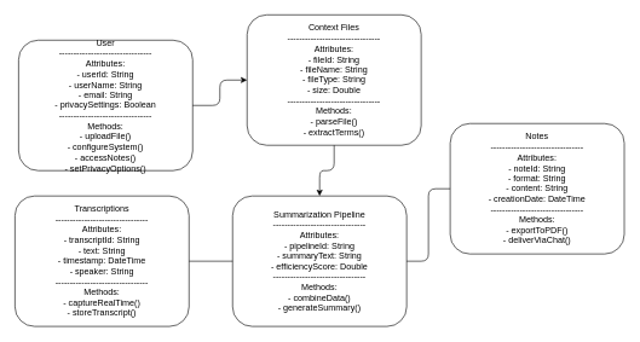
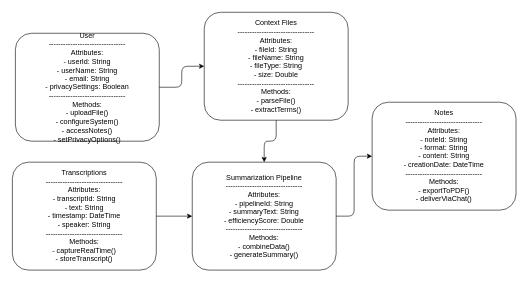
- <mxCell id="10" style="edgeStyle=orthogonalEdgeStyle;rounded=1;html=1;endArrow=none;" edge="1" parent="1" source="5" target="6"><mxGeometry relative="1" as="geometry" /></mxCell>
+ <mxCell id="10" style="edgeStyle=orthogonalEdgeStyle;rounded=1;html=1;" edge="1" parent="1" source="5" target="6"><mxGeometry relative="1" as="geometry" /></mxCell>
- <mxCell id="9" style="edgeStyle=orthogonalEdgeStyle;rounded=1;html=1;endArrow=none;" edge="1" parent="1" source="4" target="5"><mxGeometry relative="1" as="geometry" /></mxCell>
+ <mxCell id="9" style="edgeStyle=orthogonalEdgeStyle;rounded=1;html=1;" edge="1" parent="1" source="4" target="5"><mxGeometry relative="1" as="geometry" /></mxCell>
